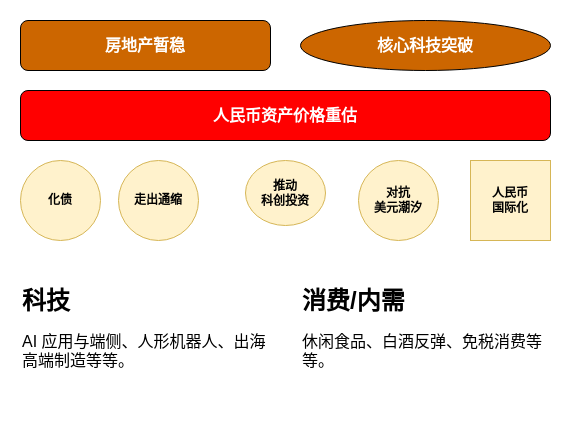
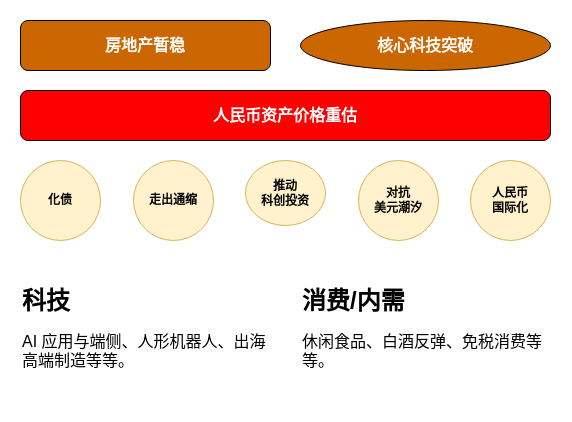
- <mxCell id="6" value="走出通缩" style="ellipse;whiteSpace=wrap;html=1;aspect=fixed;fontStyle=1;fillColor=#fff2cc;strokeColor=#d6b656;" parent="1" vertex="1"><mxGeometry x="118" y="160" width="80" height="80" as="geometry" /></mxCell>
+ <mxCell id="6" value="走出通缩" style="ellipse;whiteSpace=wrap;html=1;aspect=fixed;fontStyle=1;fillColor=#fff2cc;strokeColor=#d6b656;" parent="1" vertex="1"><mxGeometry x="133" y="160" width="80" height="80" as="geometry" /></mxCell>
- <mxCell id="9" value="&lt;span style=&quot;color: rgb(0, 0, 0);&quot;&gt;人民币&lt;/span&gt;&lt;br&gt;&lt;span style=&quot;color: rgb(0, 0, 0);&quot;&gt;国际化&lt;/span&gt;" style="whiteSpace=wrap;html=1;aspect=fixed;fontStyle=1;fillColor=#fff2cc;strokeColor=#d6b656;rounded=0;" parent="1" vertex="1"><mxGeometry x="470" y="160" width="80" height="80" as="geometry" /></mxCell>
+ <mxCell id="9" value="&lt;span style=&quot;color: rgb(0, 0, 0);&quot;&gt;人民币&lt;/span&gt;&lt;br&gt;&lt;span style=&quot;color: rgb(0, 0, 0);&quot;&gt;国际化&lt;/span&gt;" style="ellipse;whiteSpace=wrap;html=1;aspect=fixed;fontStyle=1;fillColor=#fff2cc;strokeColor=#d6b656;" parent="1" vertex="1"><mxGeometry x="470" y="160" width="80" height="80" as="geometry" /></mxCell>
